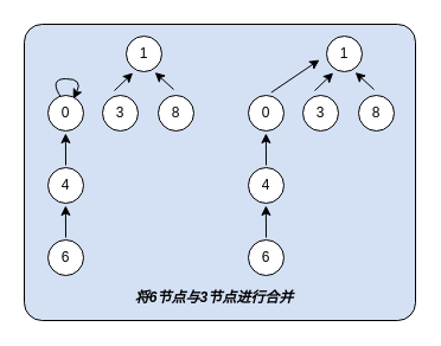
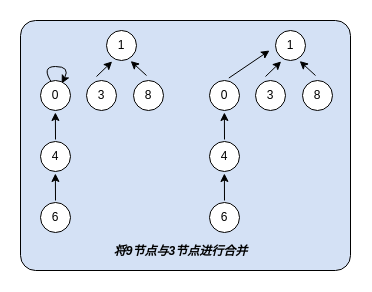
- <mxCell id="25" value="&lt;i&gt;&lt;b&gt;将6节点与3节点进行合并&lt;/b&gt;&lt;/i&gt;" style="text;html=1;strokeColor=none;fillColor=none;align=center;verticalAlign=middle;whiteSpace=wrap;rounded=0;" vertex="1" parent="1"><mxGeometry x="81.5" y="236" width="197" height="30" as="geometry" /></mxCell>
+ <mxCell id="25" value="&lt;i&gt;&lt;b&gt;将9节点与3节点进行合并&lt;/b&gt;&lt;/i&gt;" style="text;html=1;strokeColor=none;fillColor=none;align=center;verticalAlign=middle;whiteSpace=wrap;rounded=0;" vertex="1" parent="1"><mxGeometry x="81.5" y="236" width="197" height="30" as="geometry" /></mxCell>
